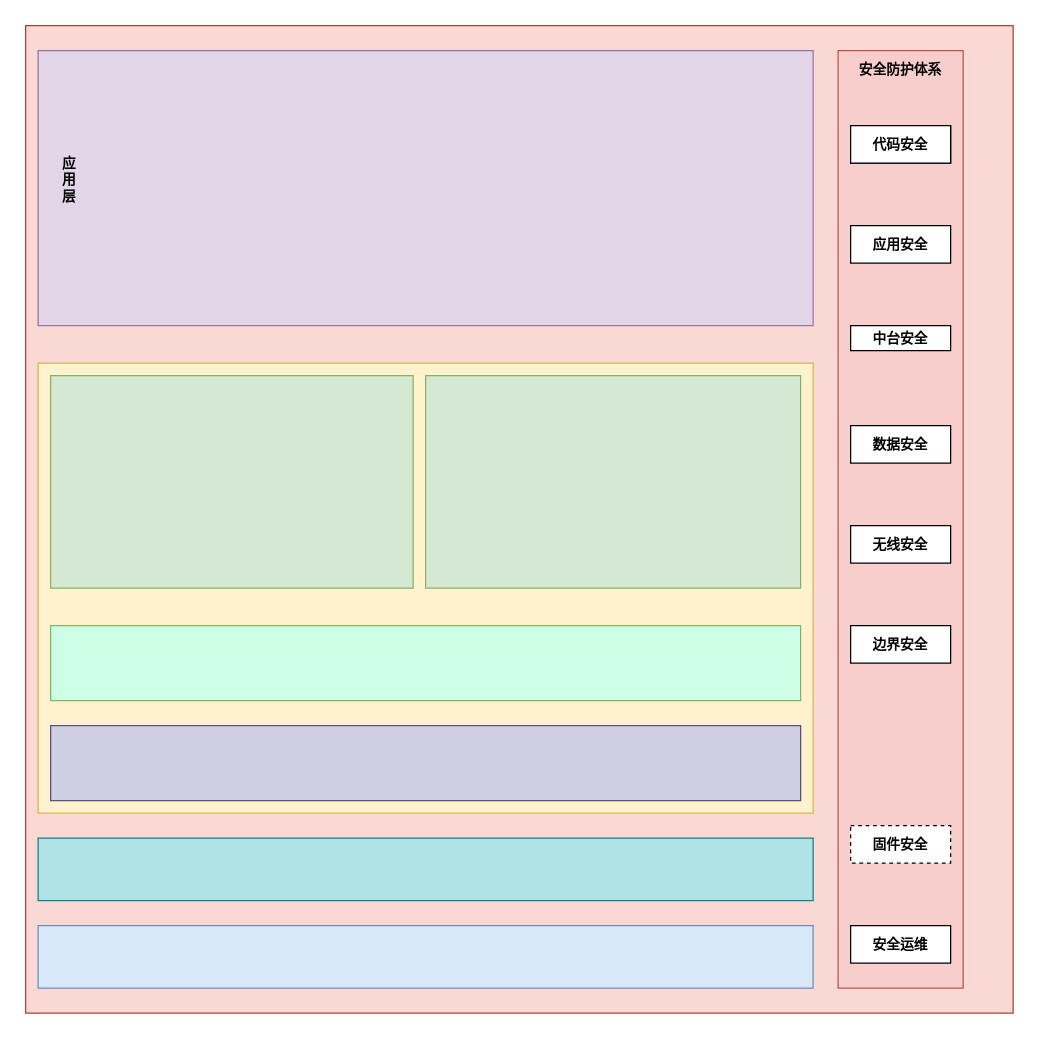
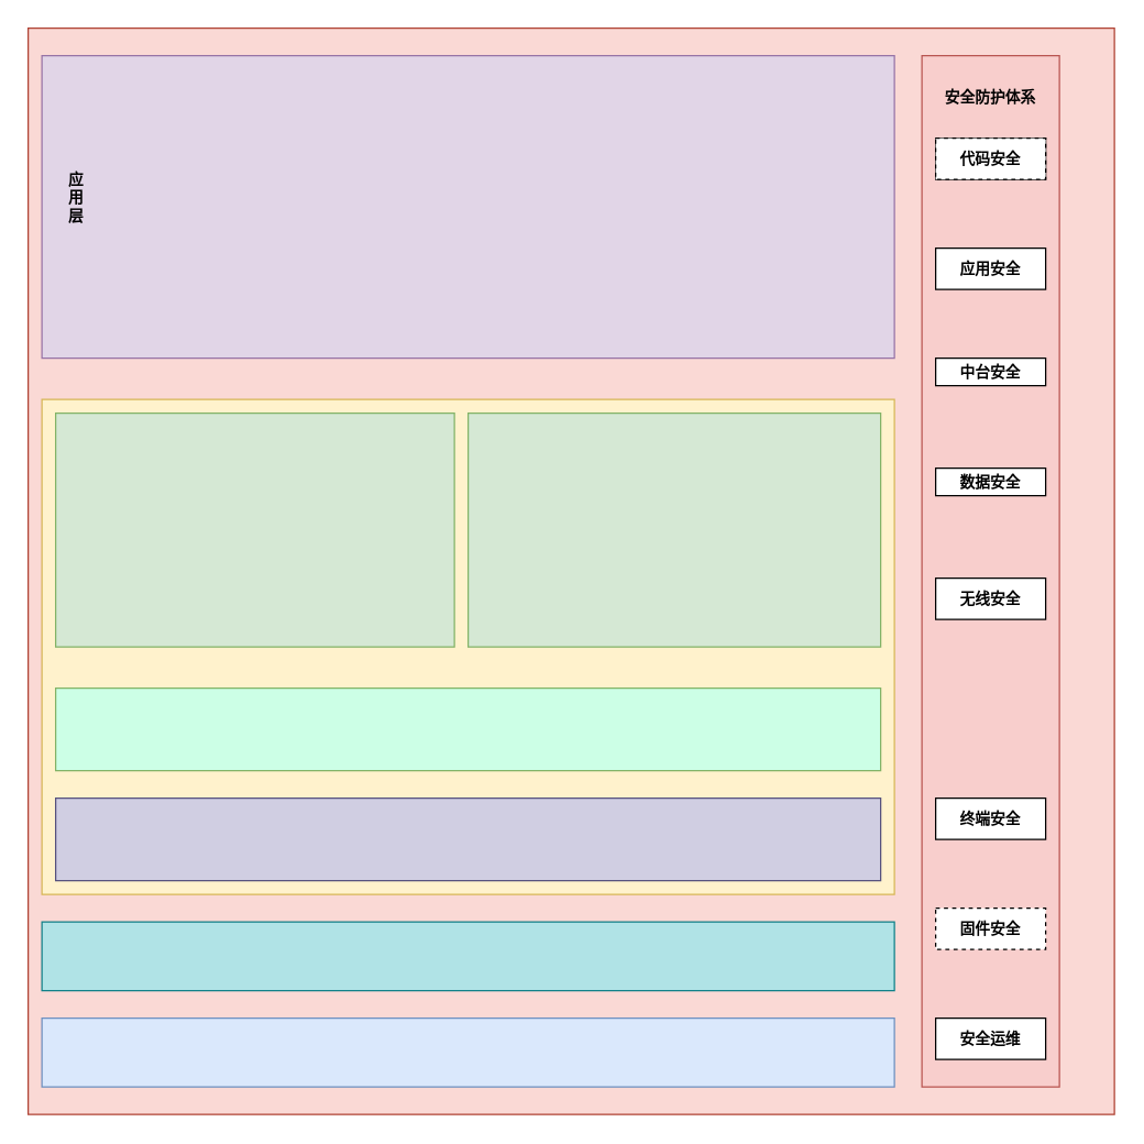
- <mxCell id="12" value="安全防护体系" style="text;html=1;strokeColor=none;fillColor=none;align=center;verticalAlign=middle;whiteSpace=wrap;rounded=0;hachureGap=4;pointerEvents=0;fontSize=11;fontStyle=1" vertex="1" parent="1"><mxGeometry x="680" y="45" width="80" height="20" as="geometry" /></mxCell>
+ <mxCell id="12" value="安全防护体系" style="text;html=1;strokeColor=none;fillColor=none;align=center;verticalAlign=middle;whiteSpace=wrap;rounded=0;hachureGap=4;pointerEvents=0;fontSize=11;fontStyle=1" vertex="1" parent="1"><mxGeometry x="680" y="60" width="80" height="20" as="geometry" /></mxCell>
- <mxCell id="14" value="&lt;b&gt;代码安全&lt;/b&gt;" style="rounded=0;whiteSpace=wrap;html=1;hachureGap=4;pointerEvents=0;fontSize=11;" vertex="1" parent="1"><mxGeometry x="680" y="100" width="80" height="30" as="geometry" /></mxCell>
+ <mxCell id="14" value="&lt;b&gt;代码安全&lt;/b&gt;" style="rounded=0;whiteSpace=wrap;html=1;hachureGap=4;pointerEvents=0;fontSize=11;dashed=1;" vertex="1" parent="1"><mxGeometry x="680" y="100" width="80" height="30" as="geometry" /></mxCell>
- <mxCell id="17" value="&lt;b&gt;数据安全&lt;/b&gt;" style="rounded=0;whiteSpace=wrap;html=1;hachureGap=4;pointerEvents=0;fontSize=11;" vertex="1" parent="1"><mxGeometry x="680" y="340" width="80" height="30" as="geometry" /></mxCell>
+ <mxCell id="17" value="&lt;b&gt;数据安全&lt;/b&gt;" style="rounded=0;whiteSpace=wrap;html=1;hachureGap=4;pointerEvents=0;fontSize=11;" vertex="1" parent="1"><mxGeometry x="680" y="340" width="80" height="20" as="geometry" /></mxCell>
- <mxCell id="19" value="&lt;b&gt;边界安全&lt;/b&gt;" style="rounded=0;whiteSpace=wrap;html=1;hachureGap=4;pointerEvents=0;fontSize=11;" vertex="1" parent="1"><mxGeometry x="680" y="500" width="80" height="30" as="geometry" /></mxCell>
+ <mxCell id="20" value="&lt;b&gt;终端安全&lt;/b&gt;" style="rounded=0;whiteSpace=wrap;html=1;hachureGap=4;pointerEvents=0;fontSize=11;" vertex="1" parent="1"><mxGeometry x="680" y="580" width="80" height="30" as="geometry" /></mxCell>
